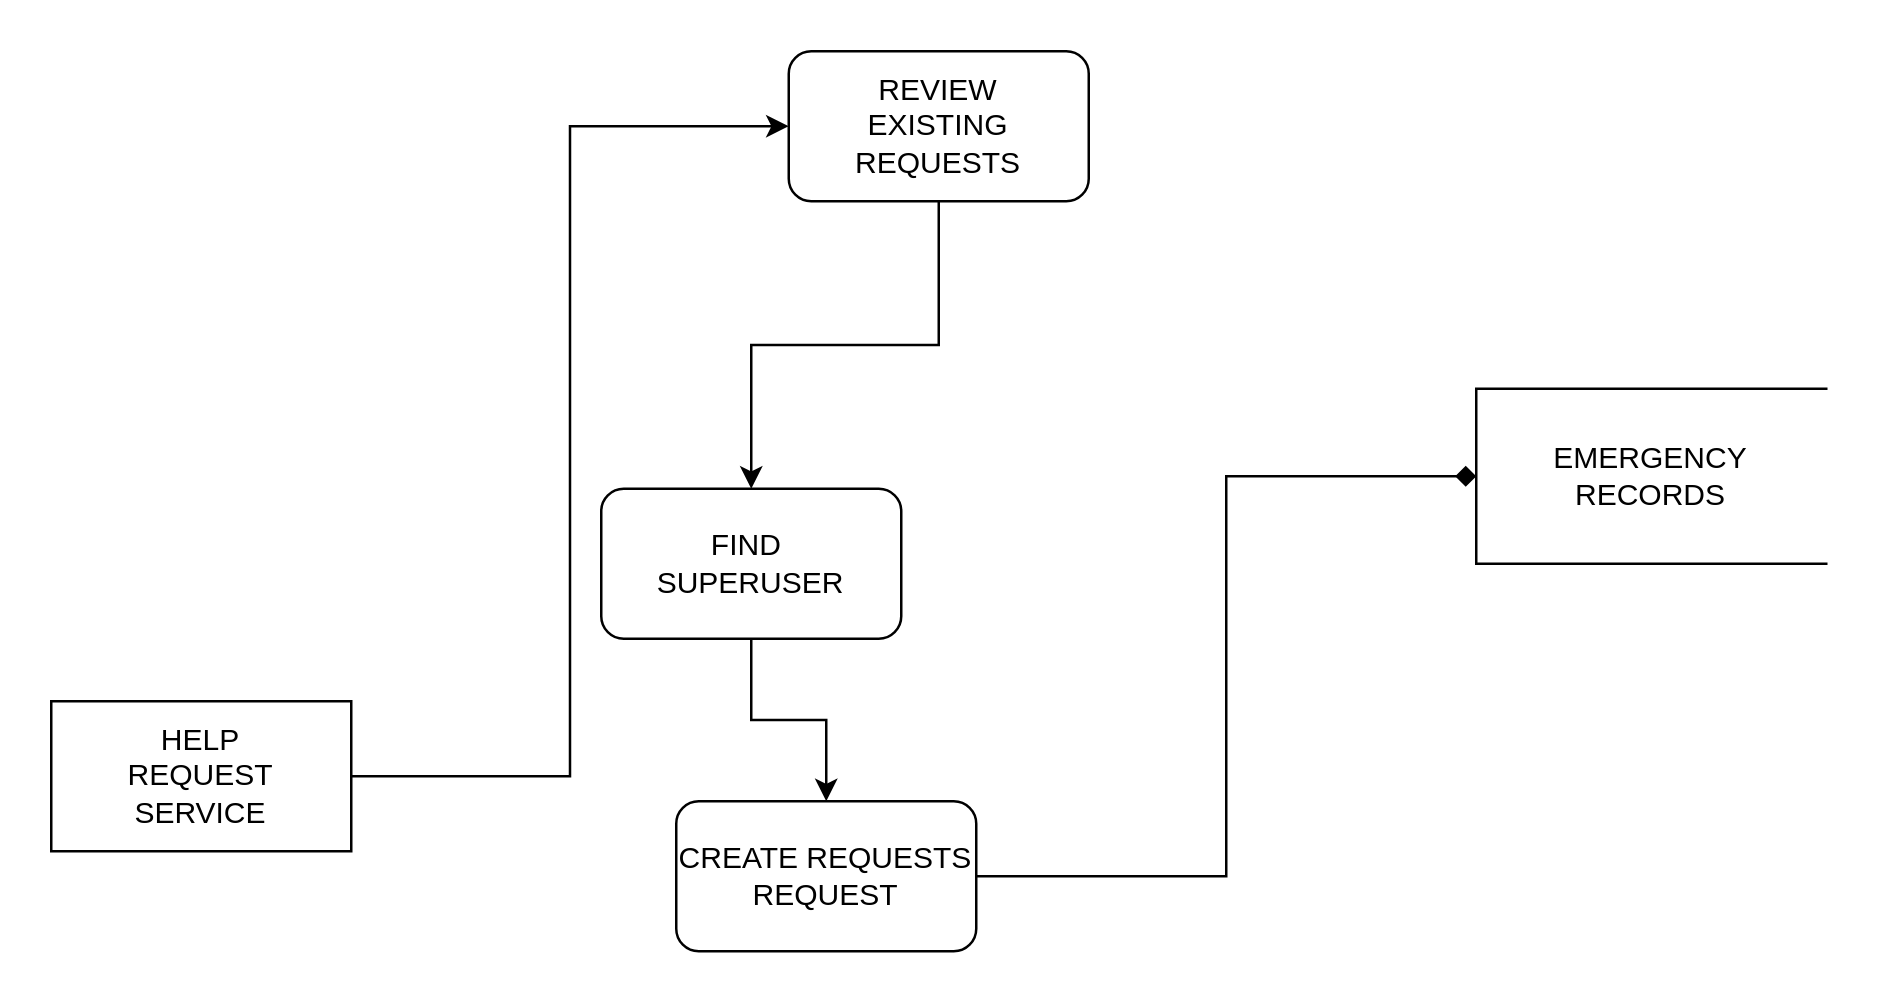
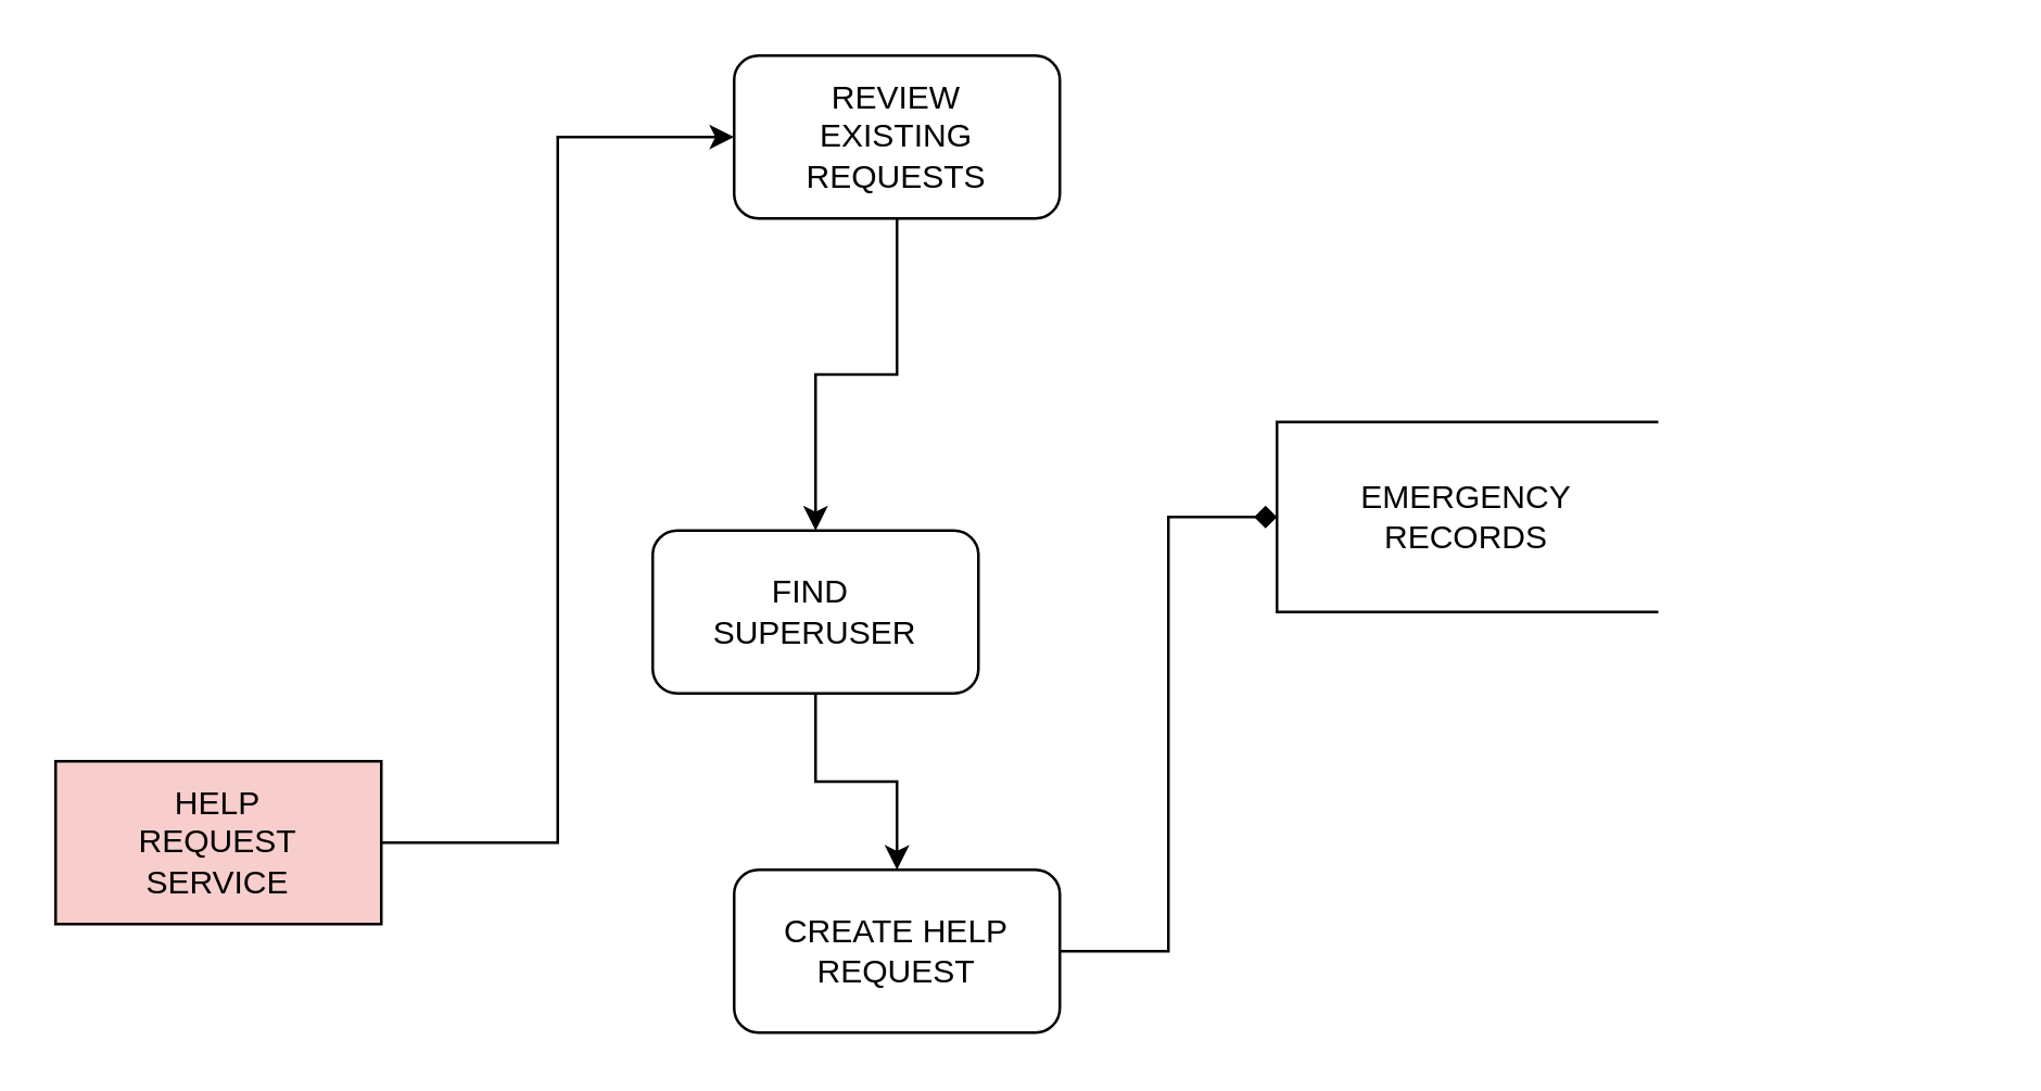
- <mxCell id="5" value="REVIEW&lt;div&gt;EXISTING&lt;/div&gt;&lt;div&gt;REQUESTS&lt;/div&gt;" style="rounded=1;whiteSpace=wrap;html=1;" vertex="1" parent="1"><mxGeometry x="315" y="20" width="120" height="60" as="geometry" /></mxCell>
+ <mxCell id="5" value="REVIEW&lt;div&gt;EXISTING&lt;/div&gt;&lt;div&gt;REQUESTS&lt;/div&gt;" style="rounded=1;whiteSpace=wrap;html=1;" vertex="1" parent="1"><mxGeometry x="270" y="20" width="120" height="60" as="geometry" /></mxCell>
- <mxCell id="6" value="EMERGENCY RECORDS" style="html=1;dashed=0;whiteSpace=wrap;shape=partialRectangle;right=0;" vertex="1" parent="1"><mxGeometry x="590" y="155" width="140" height="70" as="geometry" /></mxCell>
+ <mxCell id="6" value="EMERGENCY RECORDS" style="html=1;dashed=0;whiteSpace=wrap;shape=partialRectangle;right=0;" vertex="1" parent="1"><mxGeometry x="470" y="155" width="140" height="70" as="geometry" /></mxCell>
- <mxCell id="3" value="HELP&lt;div&gt;REQUEST&lt;/div&gt;&lt;div&gt;SERVICE&lt;/div&gt;" style="rounded=0;whiteSpace=wrap;html=1;" vertex="1" parent="1"><mxGeometry x="20" y="280" width="120" height="60" as="geometry" /></mxCell>
+ <mxCell id="3" value="HELP&lt;div&gt;REQUEST&lt;/div&gt;&lt;div&gt;SERVICE&lt;/div&gt;" style="rounded=0;whiteSpace=wrap;html=1;fillColor=#f8cecc;" vertex="1" parent="1"><mxGeometry x="20" y="280" width="120" height="60" as="geometry" /></mxCell>
- <mxCell id="10" value="CREATE REQUESTS&lt;div&gt;REQUEST&lt;/div&gt;" style="rounded=1;whiteSpace=wrap;html=1;" vertex="1" parent="1"><mxGeometry x="270" y="320" width="120" height="60" as="geometry" /></mxCell>
+ <mxCell id="10" value="CREATE HELP&lt;div&gt;REQUEST&lt;/div&gt;" style="rounded=1;whiteSpace=wrap;html=1;" vertex="1" parent="1"><mxGeometry x="270" y="320" width="120" height="60" as="geometry" /></mxCell>
